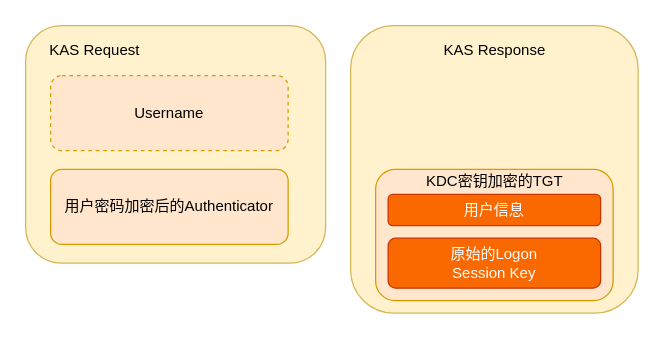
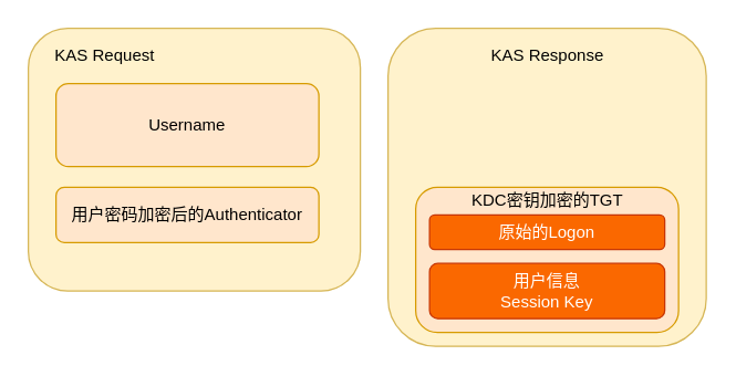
- <mxCell id="6" value="Username" style="rounded=1;whiteSpace=wrap;html=1;fillColor=#ffe6cc;strokeColor=#d79b00;dashed=1;" vertex="1" parent="1"><mxGeometry x="40" y="60" width="190" height="60" as="geometry" /></mxCell>
+ <mxCell id="6" value="Username" style="rounded=1;whiteSpace=wrap;html=1;fillColor=#ffe6cc;strokeColor=#d79b00;" vertex="1" parent="1"><mxGeometry x="40" y="60" width="190" height="60" as="geometry" /></mxCell>
- <mxCell id="7" value="用户密码加密后的Authenticator" style="rounded=1;whiteSpace=wrap;html=1;fillColor=#ffe6cc;strokeColor=#d79b00;" vertex="1" parent="1"><mxGeometry x="40" y="135" width="190" height="60" as="geometry" /></mxCell>
+ <mxCell id="7" value="用户密码加密后的Authenticator" style="rounded=1;whiteSpace=wrap;html=1;fillColor=#ffe6cc;strokeColor=#d79b00;" vertex="1" parent="1"><mxGeometry x="40" y="135" width="190" height="40" as="geometry" /></mxCell>
- <mxCell id="10" value="用户信息" style="rounded=1;whiteSpace=wrap;html=1;fillColor=#fa6800;strokeColor=#C73500;fontColor=#ffffff;" vertex="1" parent="1"><mxGeometry x="310" y="155" width="170" height="25" as="geometry" /></mxCell>
+ <mxCell id="10" value="原始的Logon" style="rounded=1;whiteSpace=wrap;html=1;fillColor=#fa6800;strokeColor=#C73500;fontColor=#ffffff;" vertex="1" parent="1"><mxGeometry x="310" y="155" width="170" height="25" as="geometry" /></mxCell>
- <mxCell id="11" value="原始的Logon&lt;br&gt;Session Key" style="rounded=1;whiteSpace=wrap;html=1;fillColor=#fa6800;strokeColor=#C73500;fontColor=#ffffff;" vertex="1" parent="1"><mxGeometry x="310" y="190" width="170" height="40" as="geometry" /></mxCell>
+ <mxCell id="11" value="用户信息&lt;br&gt;Session Key" style="rounded=1;whiteSpace=wrap;html=1;fillColor=#fa6800;strokeColor=#C73500;fontColor=#ffffff;" vertex="1" parent="1"><mxGeometry x="310" y="190" width="170" height="40" as="geometry" /></mxCell>
